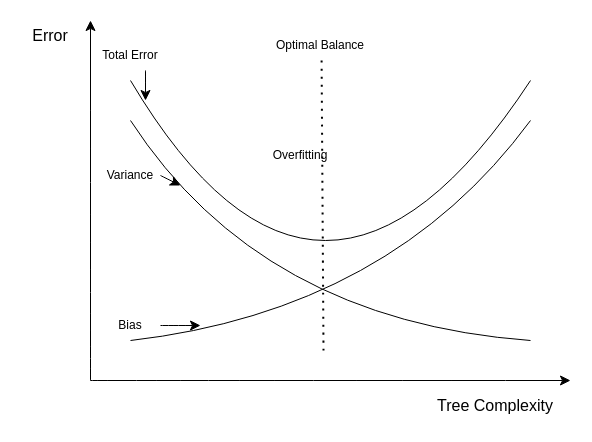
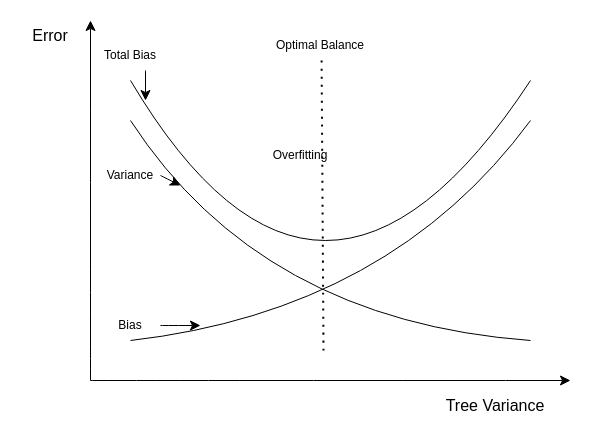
- <mxCell id="15" value="Total Error" style="text;html=1;strokeColor=none;fillColor=none;align=center;verticalAlign=middle;whiteSpace=wrap;rounded=0;fontSize=12;" vertex="1" parent="1"><mxGeometry x="100" y="40" width="60" height="30" as="geometry" /></mxCell>
+ <mxCell id="15" value="Total Bias" style="text;html=1;strokeColor=none;fillColor=none;align=center;verticalAlign=middle;whiteSpace=wrap;rounded=0;fontSize=12;" vertex="1" parent="1"><mxGeometry x="100" y="40" width="60" height="30" as="geometry" /></mxCell>
- <mxCell id="8" value="Tree Complexity" style="text;html=1;strokeColor=none;fillColor=none;align=center;verticalAlign=middle;whiteSpace=wrap;rounded=0;fontSize=16;" vertex="1" parent="1"><mxGeometry x="420" y="390" width="150" height="30" as="geometry" /></mxCell>
+ <mxCell id="8" value="Tree Variance" style="text;html=1;strokeColor=none;fillColor=none;align=center;verticalAlign=middle;whiteSpace=wrap;rounded=0;fontSize=16;" vertex="1" parent="1"><mxGeometry x="420" y="390" width="150" height="30" as="geometry" /></mxCell>
